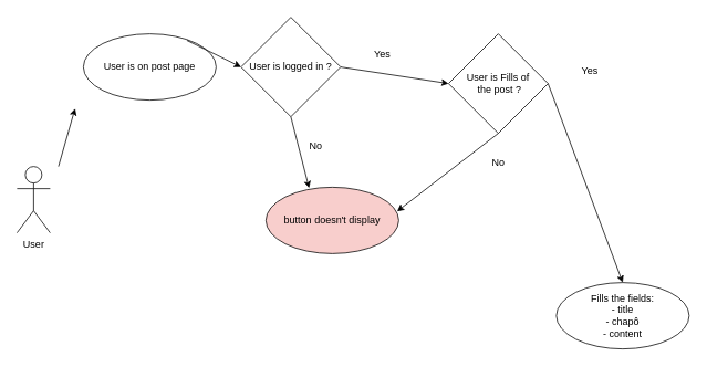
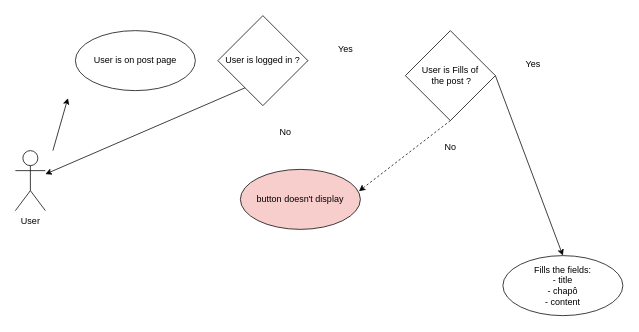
- <mxCell id="5" value="" style="endArrow=classic;html=1;rounded=0;entryX=0;entryY=0.5;entryDx=0;entryDy=0;exitX=0.779;exitY=0.098;exitDx=0;exitDy=0;exitPerimeter=0;" parent="1" source="3" target="7" edge="1"><mxGeometry width="50" height="50" relative="1" as="geometry"><mxPoint x="390" y="360" as="sourcePoint" /><mxPoint x="283.431" y="108.284" as="targetPoint" /></mxGeometry></mxCell>
- <mxCell id="6" value="" style="endArrow=classic;html=1;rounded=0;exitX=1;exitY=0.5;exitDx=0;exitDy=0;entryX=0;entryY=0.5;entryDx=0;entryDy=0;" parent="1" source="7" target="14" edge="1"><mxGeometry width="50" height="50" relative="1" as="geometry"><mxPoint x="420" y="90" as="sourcePoint" /><mxPoint x="540" y="120" as="targetPoint" /></mxGeometry></mxCell>
+ <mxCell id="6" value="" style="endArrow=classic;html=1;rounded=0;exitX=1;exitY=0.5;exitDx=0;exitDy=0;" parent="1" source="7" target="2" edge="1"><mxGeometry width="50" height="50" relative="1" as="geometry"><mxPoint x="420" y="90" as="sourcePoint" /><mxPoint x="540" y="120" as="targetPoint" /></mxGeometry></mxCell>
- <mxCell id="10" value="" style="endArrow=classic;html=1;rounded=0;exitX=0.5;exitY=1;exitDx=0;exitDy=0;entryX=0.325;entryY=0.013;entryDx=0;entryDy=0;entryPerimeter=0;" parent="1" source="7" target="9" edge="1"><mxGeometry width="50" height="50" relative="1" as="geometry"><mxPoint x="350" y="160" as="sourcePoint" /><mxPoint x="190" y="55" as="targetPoint" /></mxGeometry></mxCell>
- <mxCell id="16" value="" style="endArrow=classic;html=1;rounded=0;exitX=0.5;exitY=1;exitDx=0;exitDy=0;entryX=0.988;entryY=0.363;entryDx=0;entryDy=0;entryPerimeter=0;" edge="1" parent="1" source="14" target="9"><mxGeometry width="50" height="50" relative="1" as="geometry"><mxPoint x="600" y="180" as="sourcePoint" /><mxPoint x="502.96" y="301" as="targetPoint" /></mxGeometry></mxCell>
+ <mxCell id="16" value="" style="endArrow=classic;html=1;rounded=0;exitX=0.5;exitY=1;exitDx=0;exitDy=0;entryX=0.988;entryY=0.363;entryDx=0;entryDy=0;entryPerimeter=0;dashed=1;" edge="1" parent="1" source="14" target="9"><mxGeometry width="50" height="50" relative="1" as="geometry"><mxPoint x="600" y="180" as="sourcePoint" /><mxPoint x="502.96" y="301" as="targetPoint" /></mxGeometry></mxCell>
